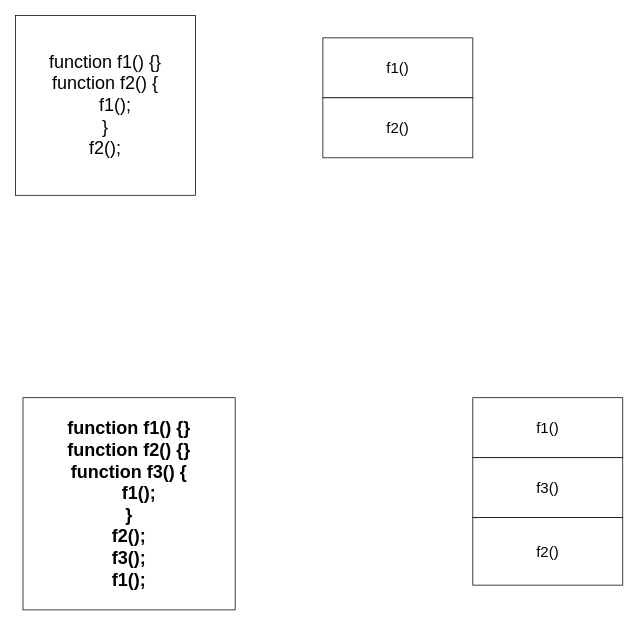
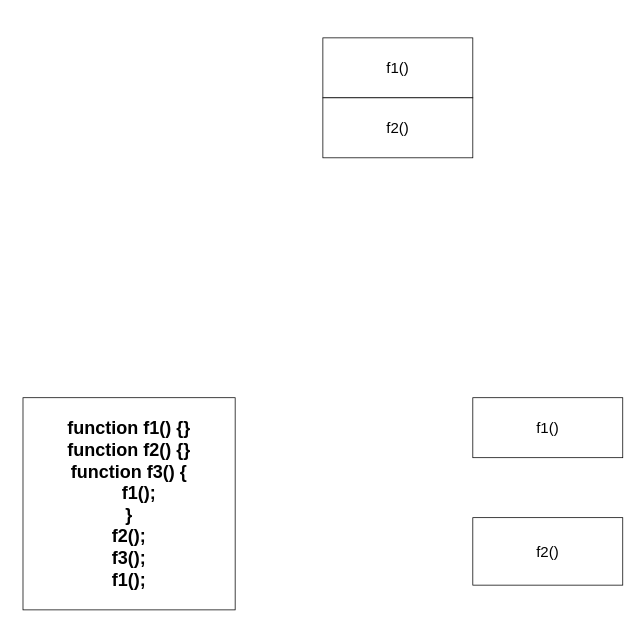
- <mxCell id="2" value="&lt;div&gt;&lt;font style=&quot;font-size: 24px;&quot;&gt;function f1() {}&lt;/font&gt;&lt;/div&gt;&lt;div&gt;&lt;font style=&quot;font-size: 24px;&quot;&gt;function f2() {&lt;/font&gt;&lt;/div&gt;&lt;div&gt;&lt;font style=&quot;font-size: 24px;&quot;&gt;&amp;nbsp; &amp;nbsp; f1();&lt;/font&gt;&lt;/div&gt;&lt;div&gt;&lt;font style=&quot;font-size: 24px;&quot;&gt;}&lt;/font&gt;&lt;/div&gt;&lt;div&gt;&lt;font style=&quot;font-size: 24px;&quot;&gt;f2();&lt;/font&gt;&lt;/div&gt;" style="whiteSpace=wrap;html=1;aspect=fixed;" vertex="1" parent="1"><mxGeometry x="20" y="20" width="240" height="240" as="geometry" /></mxCell>
- <mxCell id="8" value="&lt;font style=&quot;font-size: 20px;&quot;&gt;f3()&lt;/font&gt;" style="whiteSpace=wrap;html=1;align=center;" vertex="1" parent="1"><mxGeometry x="630" y="610" width="200" height="80" as="geometry" /></mxCell>
